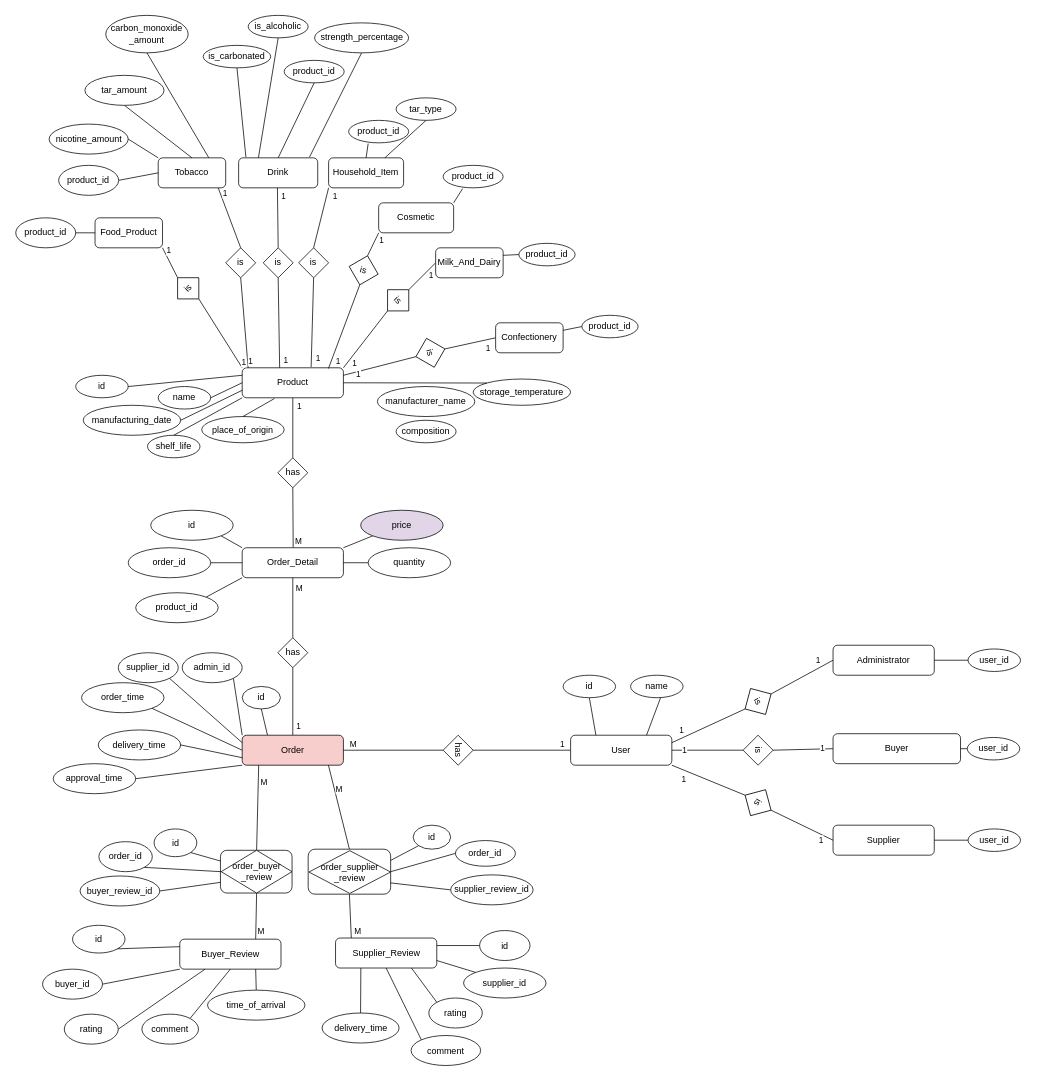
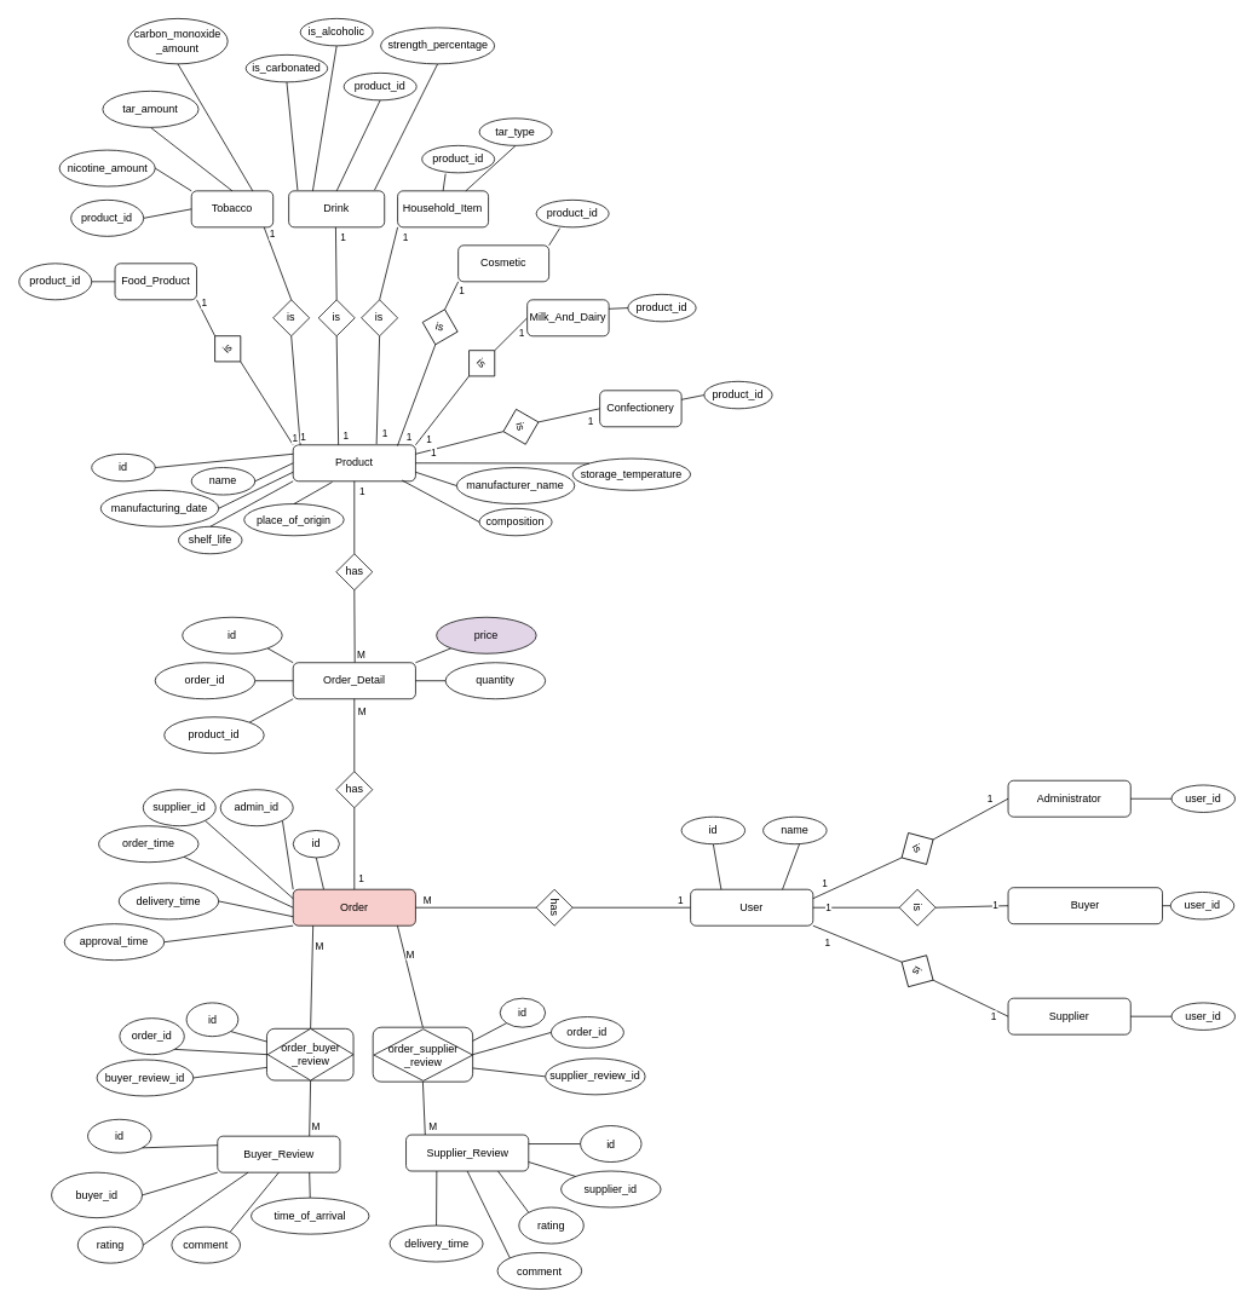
+ <mxCell id="17" value="" style="endArrow=none;html=1;rounded=0;exitX=0;exitY=0.5;exitDx=0;exitDy=0;entryX=1;entryY=0.75;entryDx=0;entryDy=0;" parent="1" source="4" target="2" edge="1"><mxGeometry width="50" height="50" relative="1" as="geometry"><mxPoint x="528" y="457" as="sourcePoint" /><mxPoint x="467" y="500" as="targetPoint" /></mxGeometry></mxCell>
+ <mxCell id="18" value="" style="endArrow=none;html=1;rounded=0;exitX=0.889;exitY=0.975;exitDx=0;exitDy=0;entryX=0;entryY=0.5;entryDx=0;entryDy=0;exitPerimeter=0;" parent="1" source="2" target="7" edge="1"><mxGeometry width="50" height="50" relative="1" as="geometry"><mxPoint x="350" y="680" as="sourcePoint" /><mxPoint x="465" y="680" as="targetPoint" /></mxGeometry></mxCell>
- <mxCell id="130" value="buyer_id" style="ellipse;whiteSpace=wrap;html=1;" parent="1" vertex="1"><mxGeometry x="55.75" y="1292" width="80" height="40" as="geometry" /></mxCell>
+ <mxCell id="130" value="buyer_id" style="ellipse;whiteSpace=wrap;html=1;" parent="1" vertex="1"><mxGeometry x="55.75" y="1292" width="100" height="50" as="geometry" /></mxCell>
